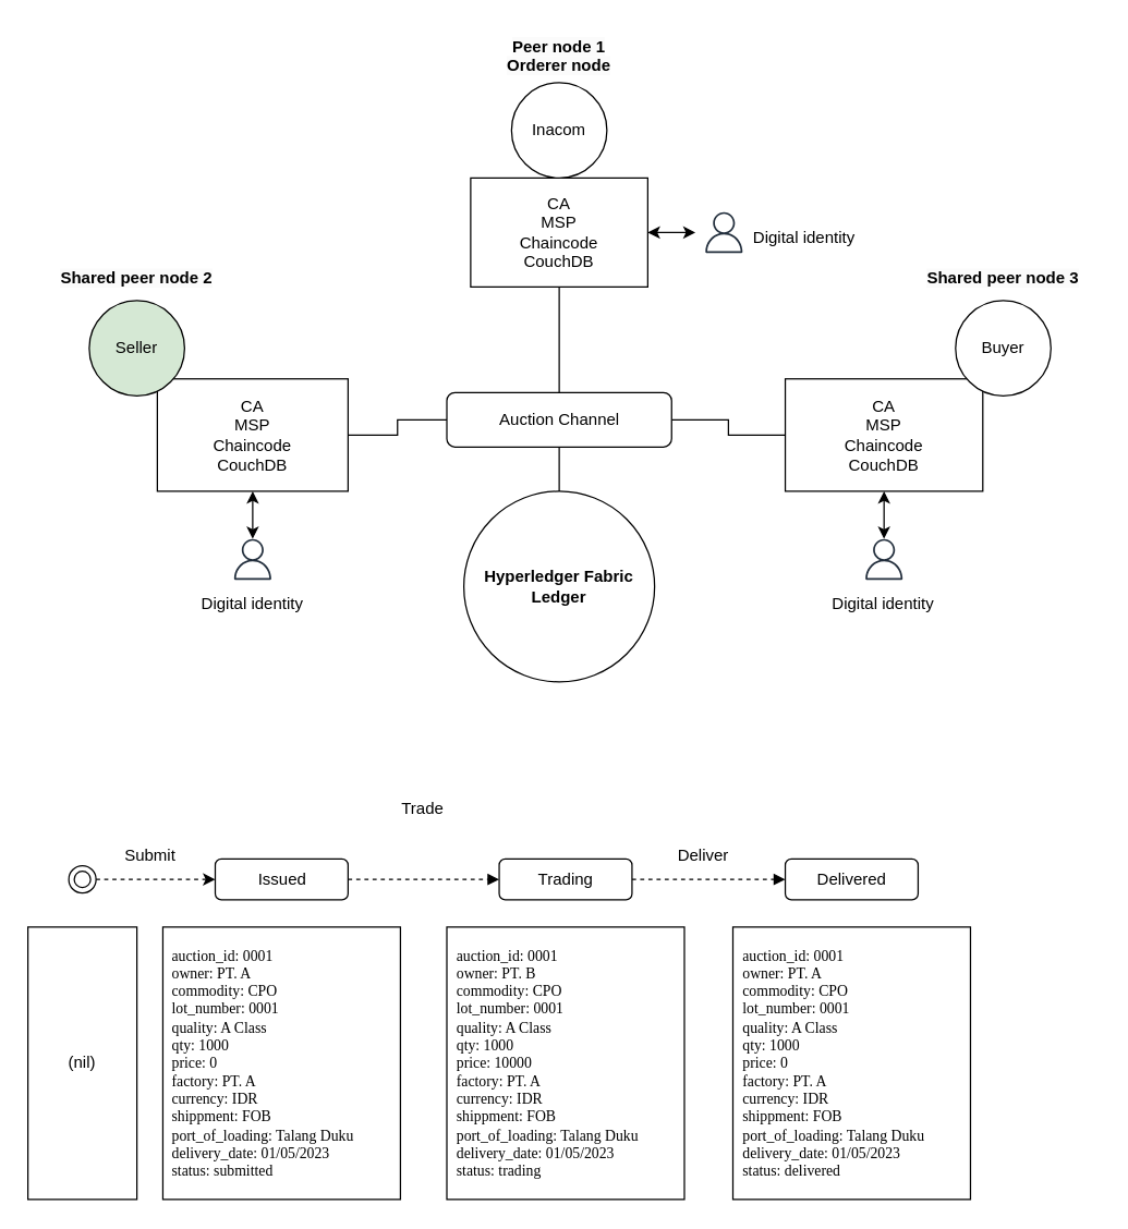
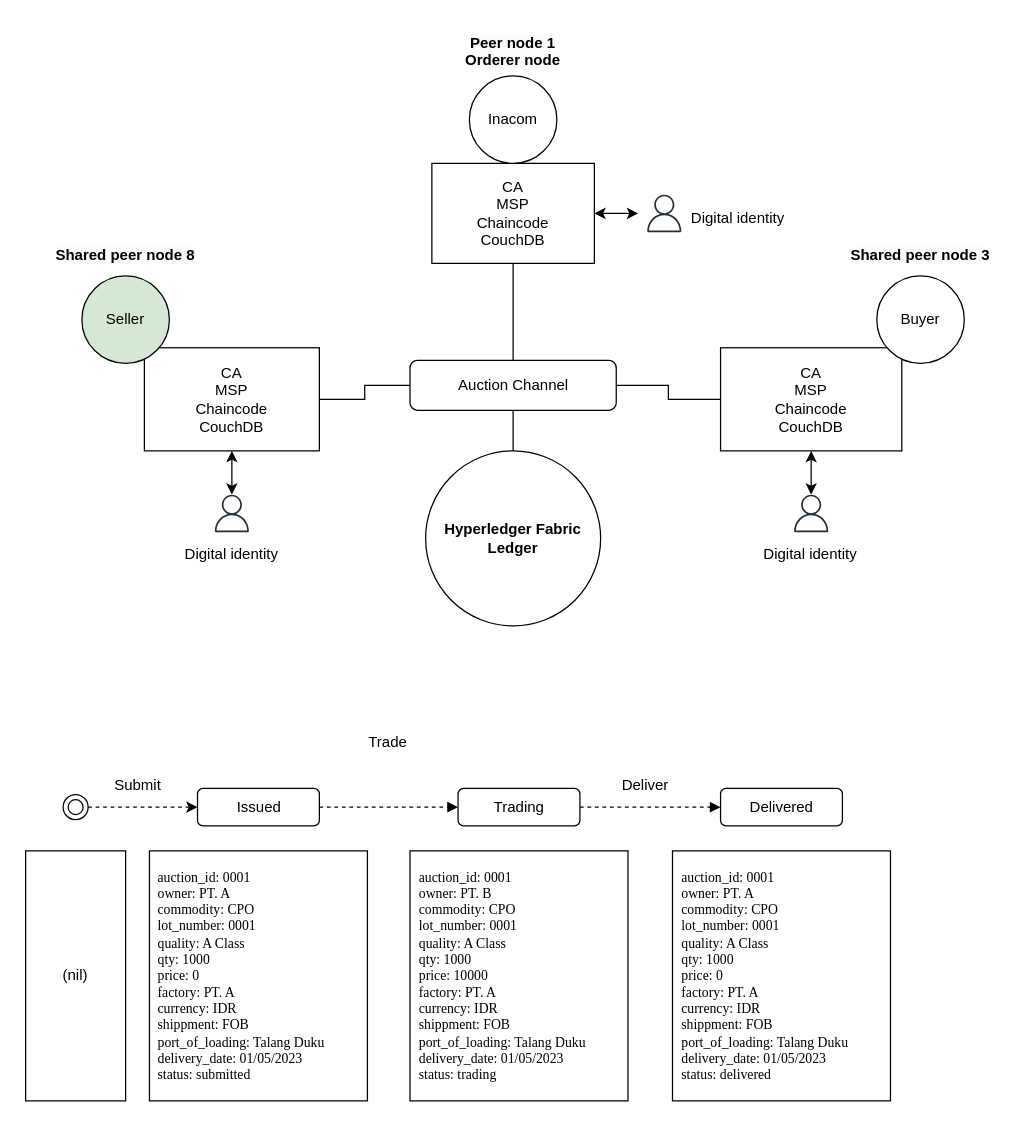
- <mxCell id="30" value="&lt;b style=&quot;border-color: var(--border-color); color: rgb(0, 0, 0); font-family: Helvetica; font-size: 12px; font-style: normal; font-variant-ligatures: normal; font-variant-caps: normal; letter-spacing: normal; orphans: 2; text-indent: 0px; text-transform: none; widows: 2; word-spacing: 0px; -webkit-text-stroke-width: 0px; background-color: rgb(251, 251, 251); text-decoration-thickness: initial; text-decoration-style: initial; text-decoration-color: initial;&quot;&gt;Shared peer node 2&lt;/b&gt;" style="text;whiteSpace=wrap;html=1;align=center;" vertex="1" parent="1"><mxGeometry x="30" y="190" width="140" height="40" as="geometry" /></mxCell>
+ <mxCell id="30" value="&lt;b style=&quot;border-color: var(--border-color); color: rgb(0, 0, 0); font-family: Helvetica; font-size: 12px; font-style: normal; font-variant-ligatures: normal; font-variant-caps: normal; letter-spacing: normal; orphans: 2; text-indent: 0px; text-transform: none; widows: 2; word-spacing: 0px; -webkit-text-stroke-width: 0px; background-color: rgb(251, 251, 251); text-decoration-thickness: initial; text-decoration-style: initial; text-decoration-color: initial;&quot;&gt;Shared peer node 8&lt;/b&gt;" style="text;whiteSpace=wrap;html=1;align=center;" vertex="1" parent="1"><mxGeometry x="30" y="190" width="140" height="40" as="geometry" /></mxCell>
